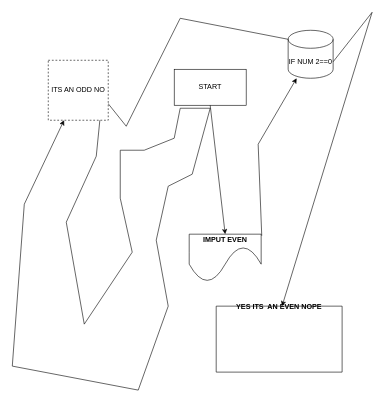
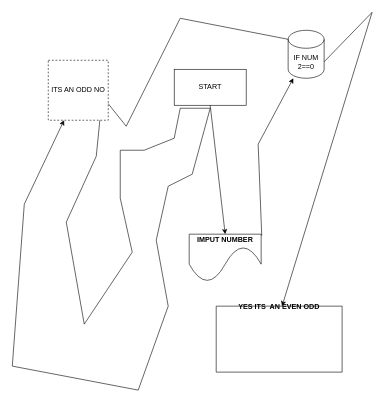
- <mxCell id="6" value="IF NUM 2==0" style="shape=cylinder3;whiteSpace=wrap;html=1;boundedLbl=1;backgroundOutline=1;size=15;" vertex="1" parent="1"><mxGeometry x="480" y="50" width="75" height="80" as="geometry" /></mxCell>
+ <mxCell id="6" value="IF NUM 2==0" style="shape=cylinder3;whiteSpace=wrap;html=1;boundedLbl=1;backgroundOutline=1;size=15;" vertex="1" parent="1"><mxGeometry x="480" y="50" width="60" height="80" as="geometry" /></mxCell>
- <mxCell id="4" value="&lt;b&gt;IMPUT EVEN&lt;/b&gt;" style="shape=document;whiteSpace=wrap;html=1;boundedLbl=1;size=0.75;" vertex="1" parent="1"><mxGeometry x="315" y="390" width="120" height="80" as="geometry" /></mxCell>
+ <mxCell id="4" value="&lt;b&gt;IMPUT NUMBER&lt;/b&gt;" style="shape=document;whiteSpace=wrap;html=1;boundedLbl=1;size=0.75;" vertex="1" parent="1"><mxGeometry x="315" y="390" width="120" height="80" as="geometry" /></mxCell>
- <mxCell id="8" value="YES ITS  AN EVEN NOPE" style="swimlane;startSize=0;" vertex="1" parent="1"><mxGeometry x="360" y="510" width="210" height="110" as="geometry" /></mxCell>
+ <mxCell id="8" value="YES ITS  AN EVEN ODD" style="swimlane;startSize=0;" vertex="1" parent="1"><mxGeometry x="360" y="510" width="210" height="110" as="geometry" /></mxCell>
